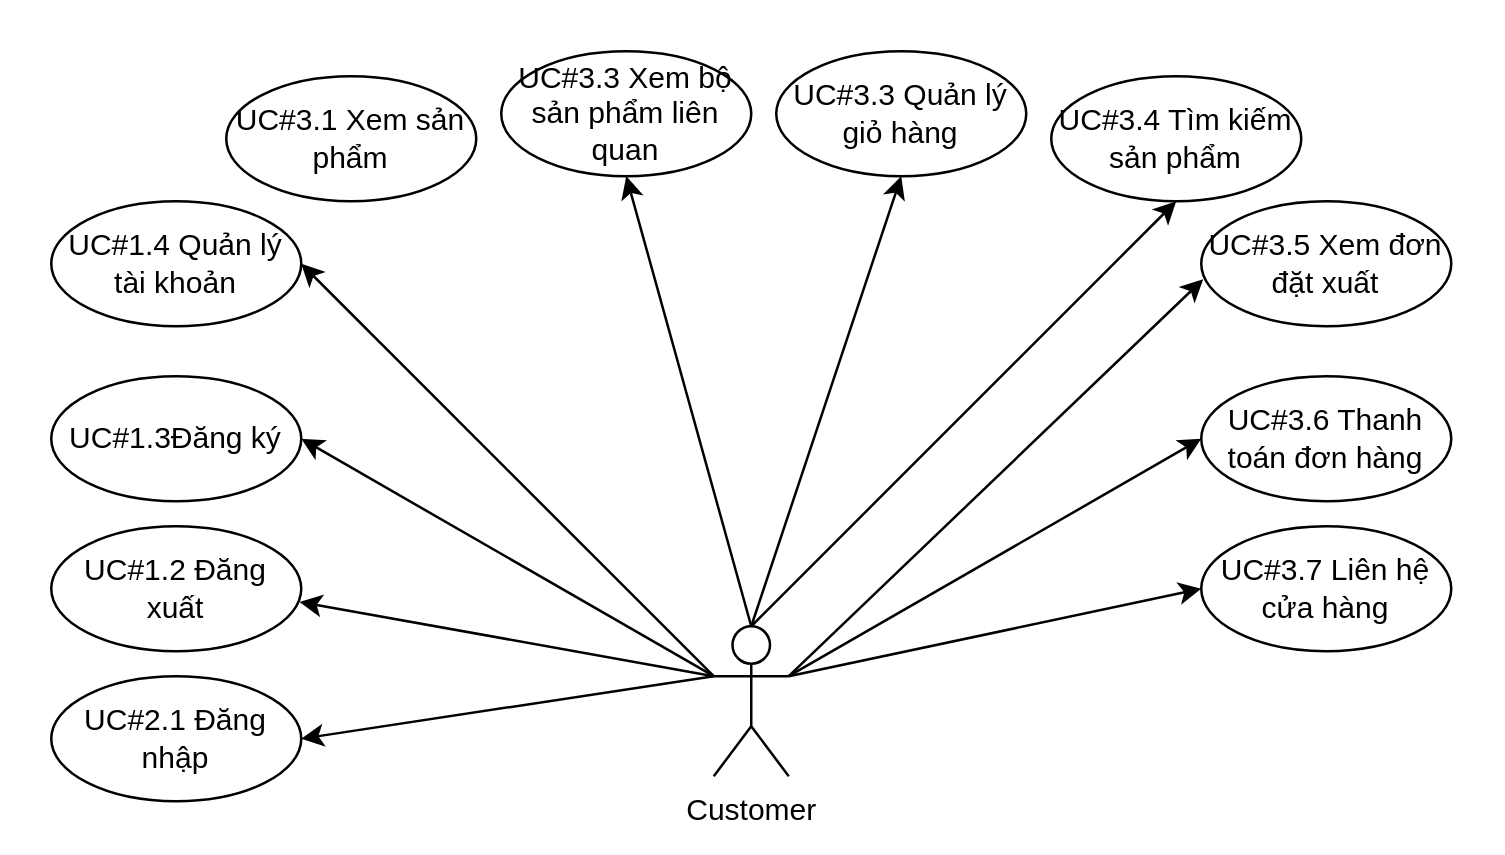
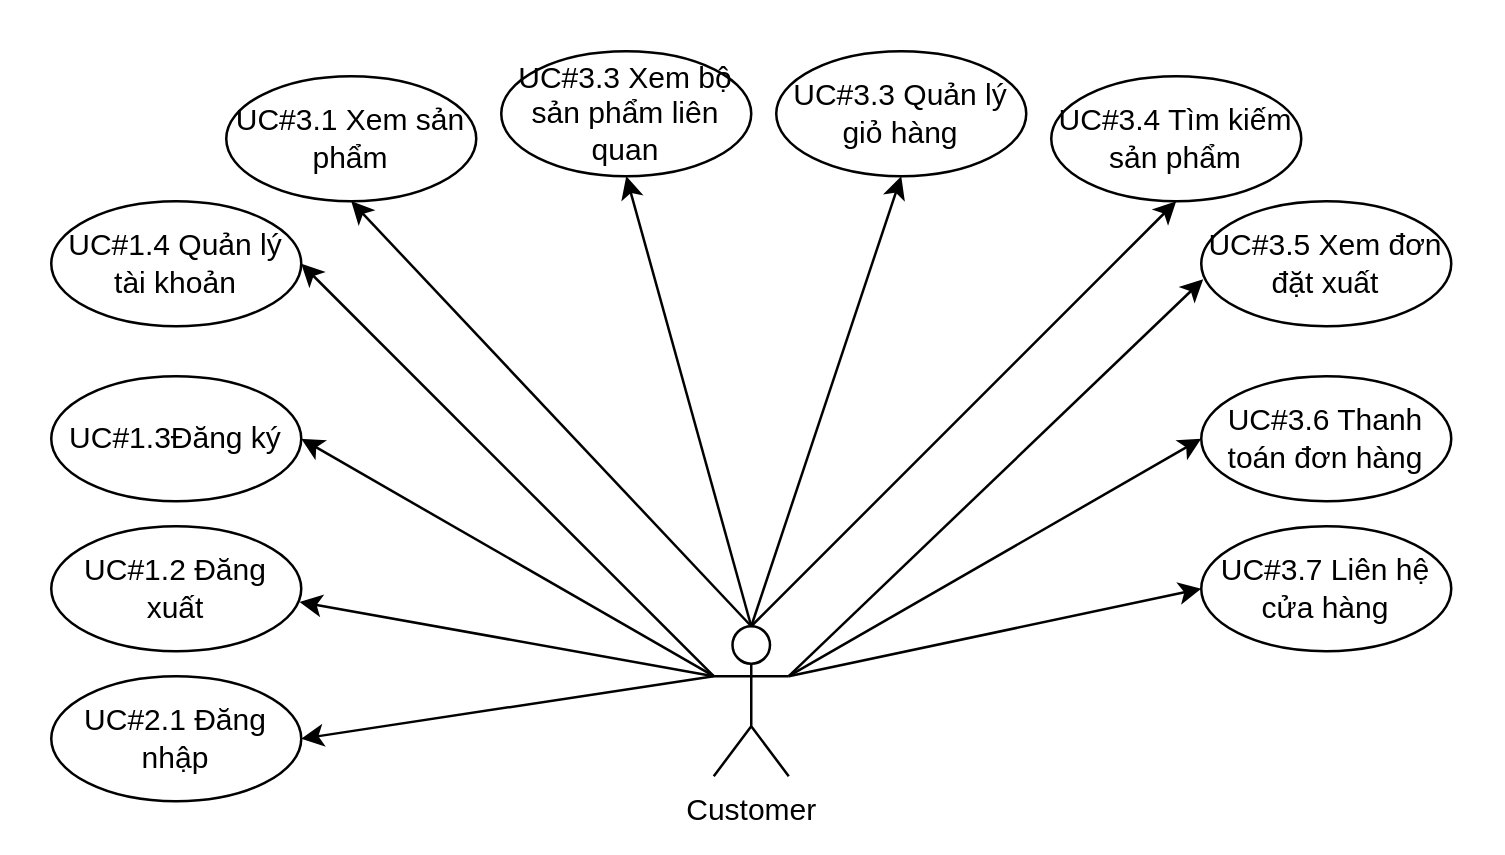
+ <mxCell id="18" value="" style="endArrow=classic;html=1;rounded=0;entryX=0.5;entryY=1;entryDx=0;entryDy=0;exitX=0.5;exitY=0;exitDx=0;exitDy=0;exitPerimeter=0;" edge="1" parent="1" source="2" target="7"><mxGeometry width="50" height="50" relative="1" as="geometry"><mxPoint x="300" y="240" as="sourcePoint" /><mxPoint x="190" y="80" as="targetPoint" /></mxGeometry></mxCell>
